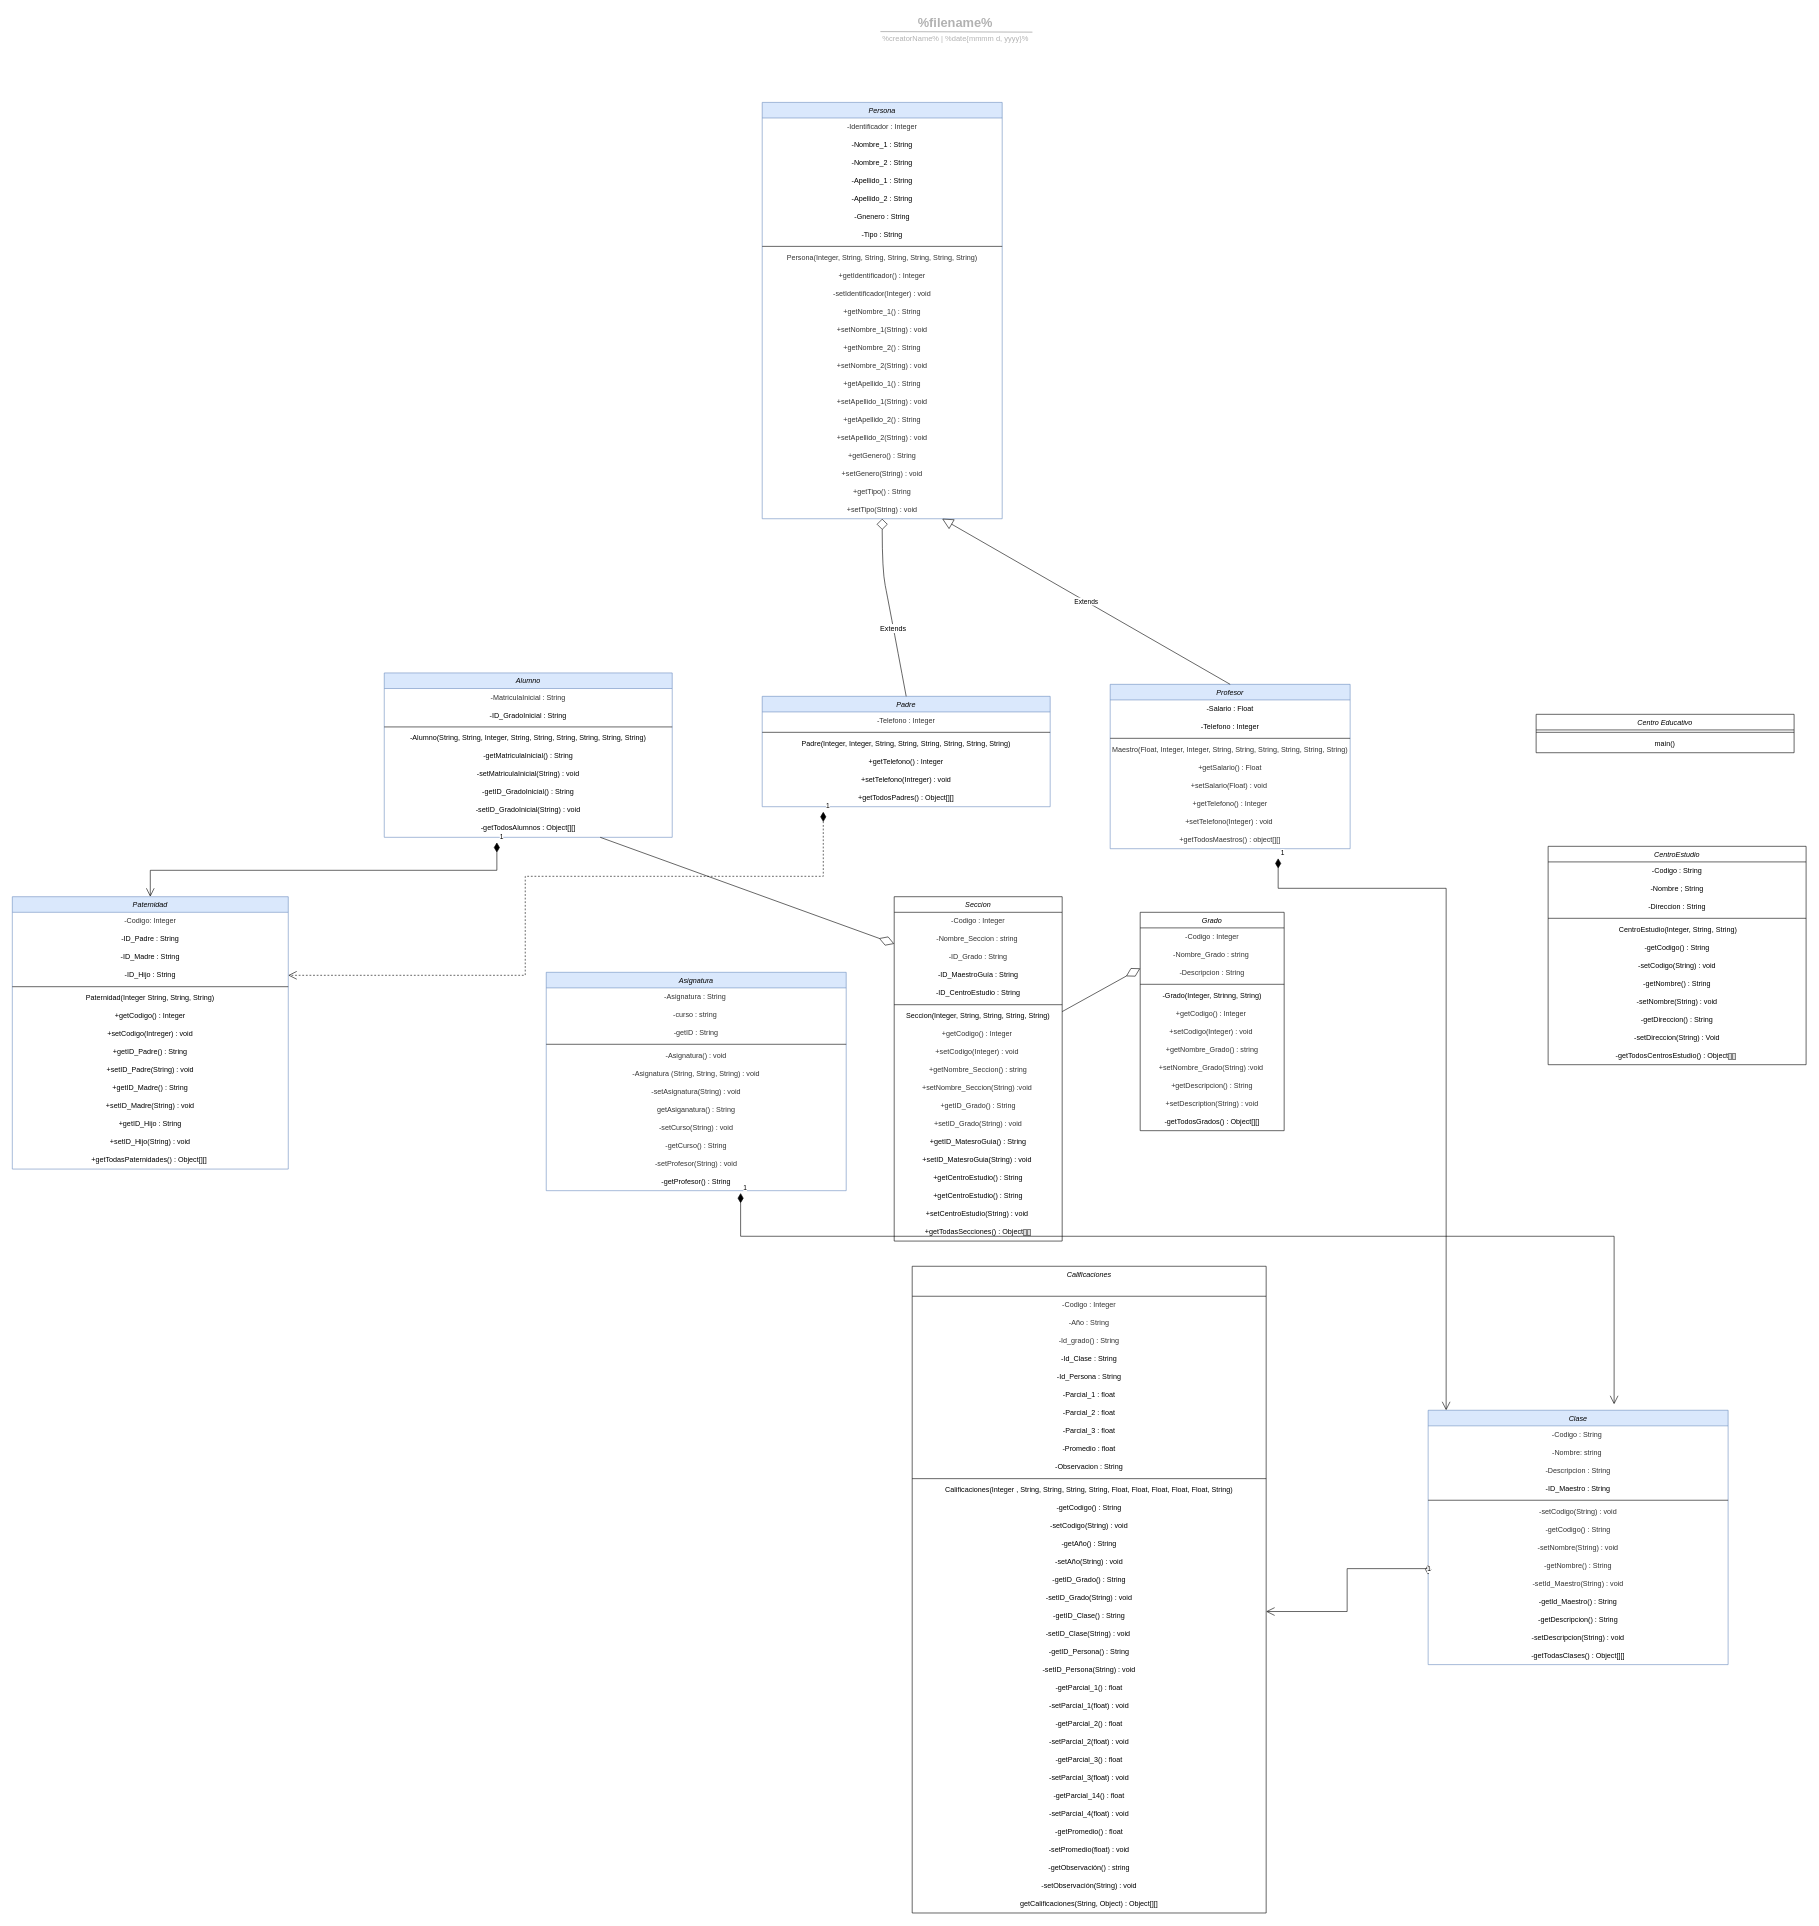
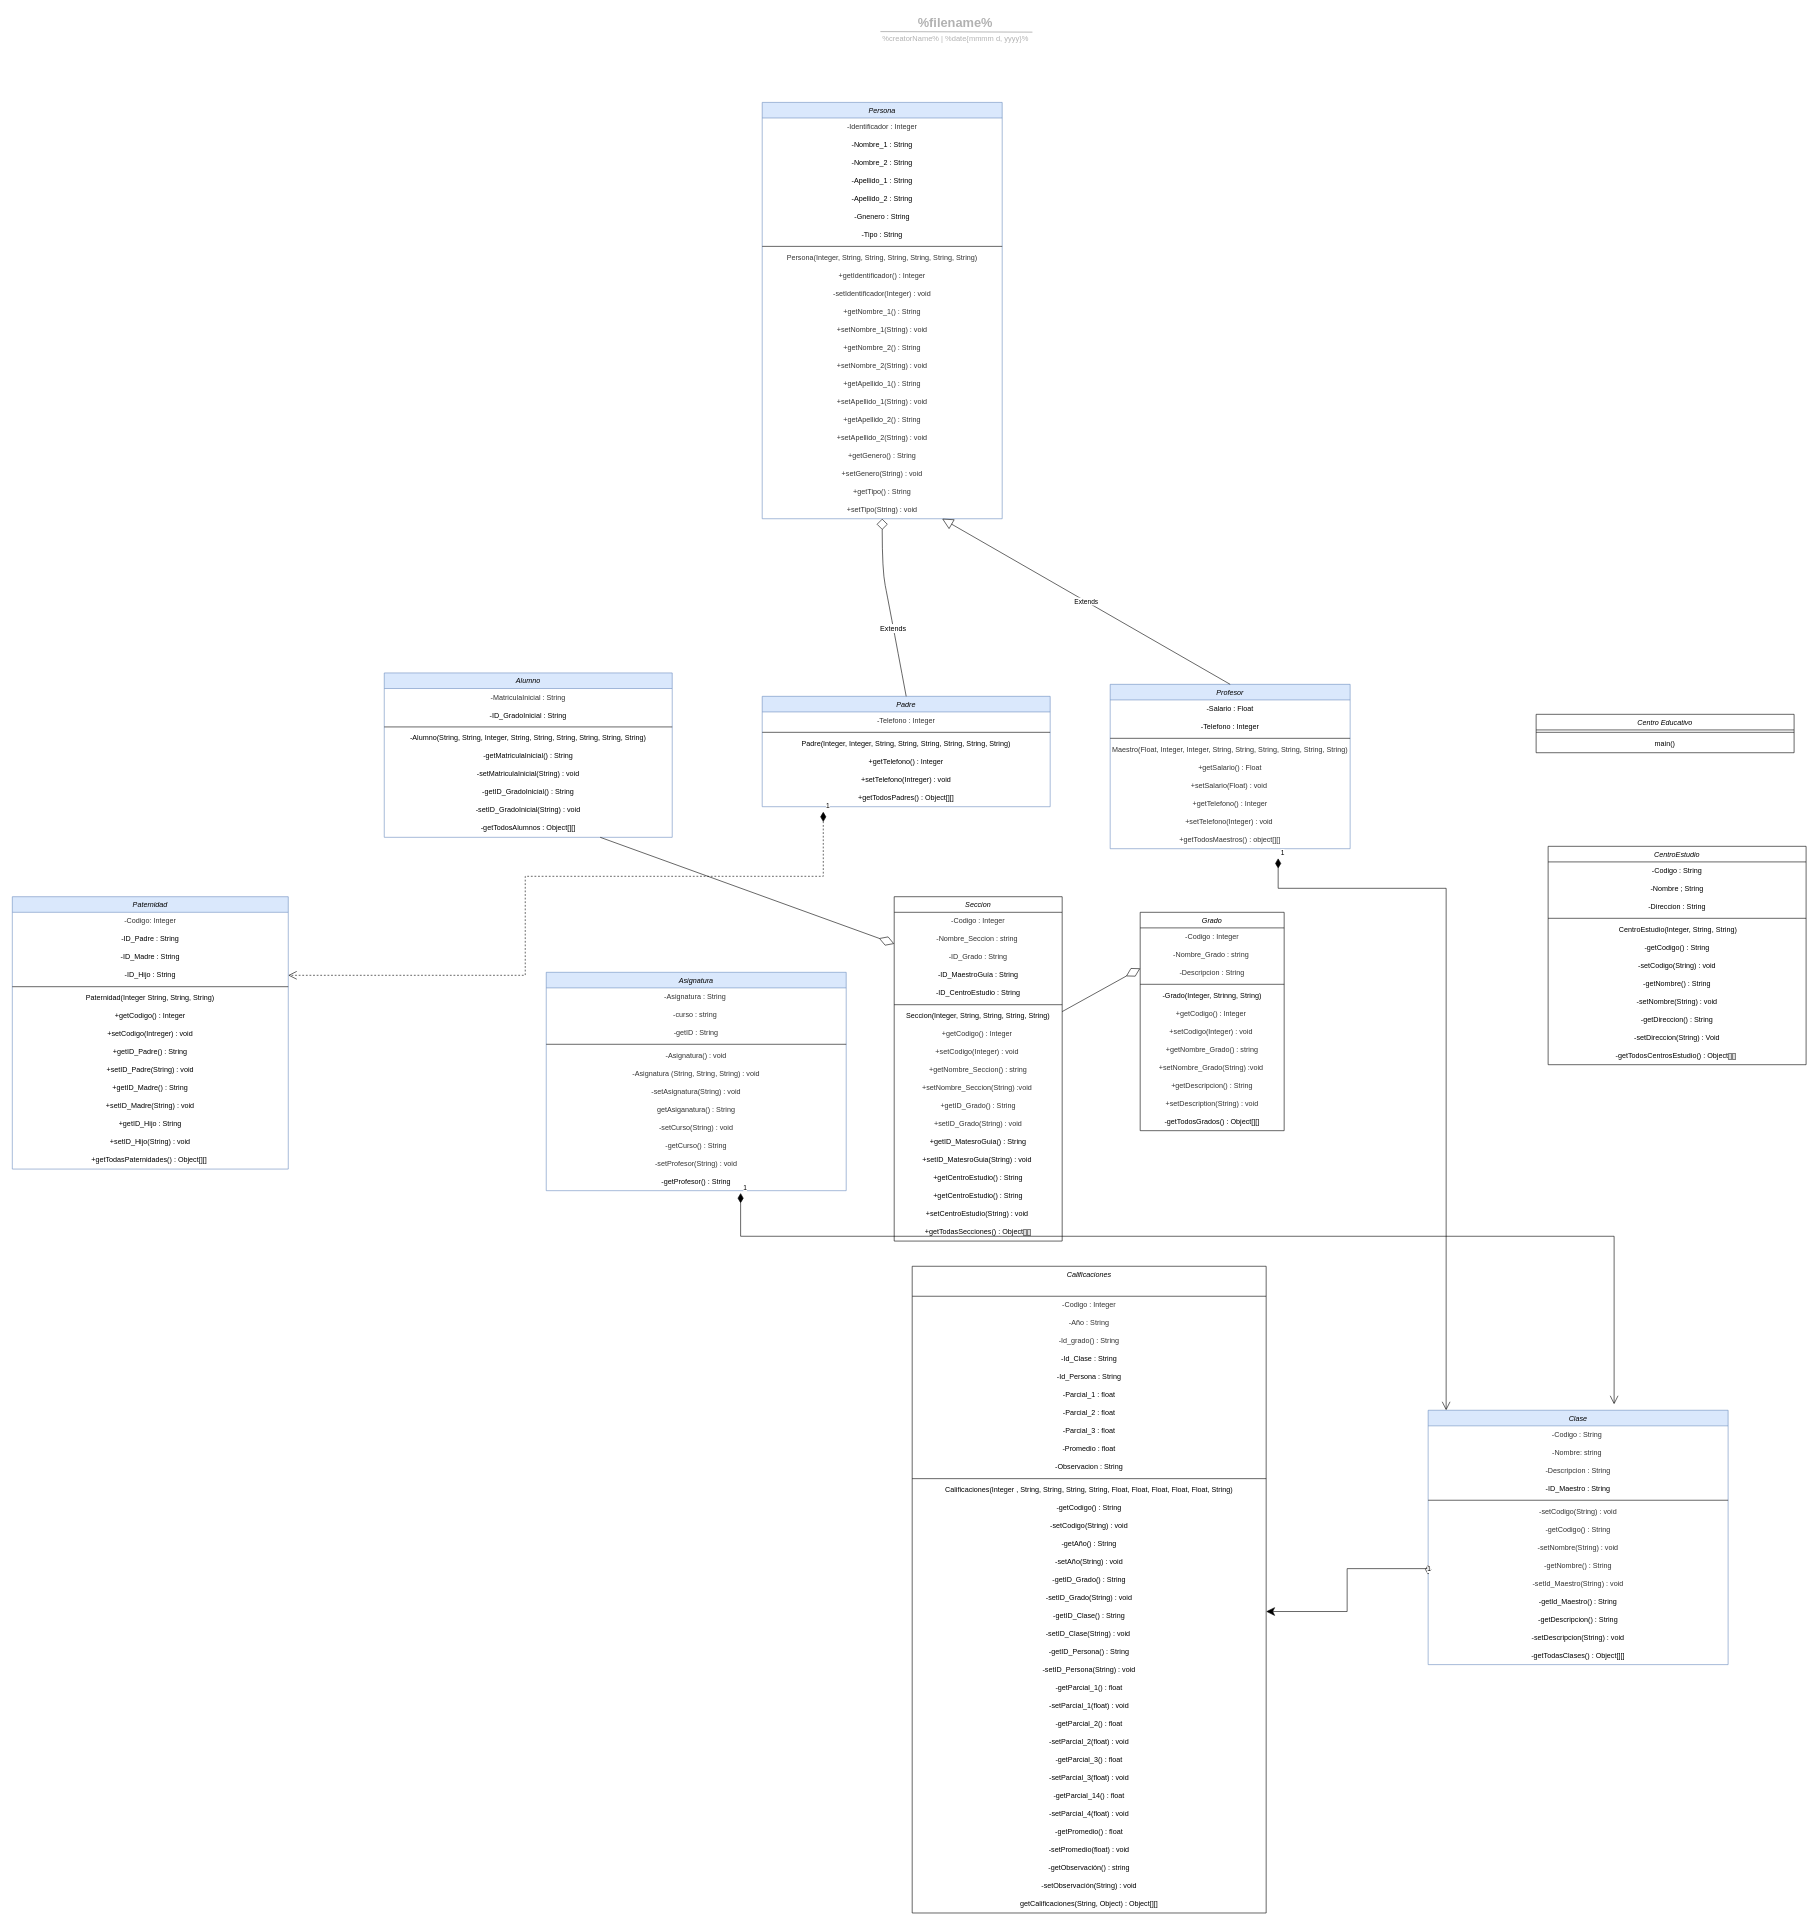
- <mxCell id="192" value="1" style="endArrow=open;html=1;endSize=12;startArrow=diamondThin;startSize=14;startFill=1;edgeStyle=orthogonalEdgeStyle;align=left;verticalAlign=bottom;rounded=0;exitX=0.391;exitY=1.285;exitDx=0;exitDy=0;exitPerimeter=0;" edge="1" parent="1" source="104" target="138"><mxGeometry x="-1" y="3" relative="1" as="geometry"><mxPoint x="1270" y="1610" as="sourcePoint" /><mxPoint x="1430" y="1610" as="targetPoint" /><Array as="points"><mxPoint x="828" y="1450" /><mxPoint x="250" y="1450" /></Array></mxGeometry></mxCell>
- <mxCell id="191" value="1" style="endArrow=open;html=1;endSize=12;startArrow=diamondThin;startSize=14;startFill=0;edgeStyle=orthogonalEdgeStyle;align=left;verticalAlign=bottom;rounded=0;entryX=1;entryY=0.25;entryDx=0;entryDy=0;exitX=0;exitY=0;exitDx=0;exitDy=0;" edge="1" parent="1" source="133" target="62"><mxGeometry x="-1" y="3" relative="1" as="geometry"><mxPoint x="2170" y="2620" as="sourcePoint" /><mxPoint x="2330" y="2620" as="targetPoint" /></mxGeometry></mxCell>
+ <mxCell id="191" value="1" style="endArrow=classic;html=1;endSize=12;startArrow=diamondThin;startSize=14;startFill=0;edgeStyle=orthogonalEdgeStyle;align=left;verticalAlign=bottom;rounded=0;entryX=1;entryY=0.25;entryDx=0;entryDy=0;exitX=0;exitY=0;exitDx=0;exitDy=0;" edge="1" parent="1" source="133" target="62"><mxGeometry x="-1" y="3" relative="1" as="geometry"><mxPoint x="2170" y="2620" as="sourcePoint" /><mxPoint x="2330" y="2620" as="targetPoint" /></mxGeometry></mxCell>
